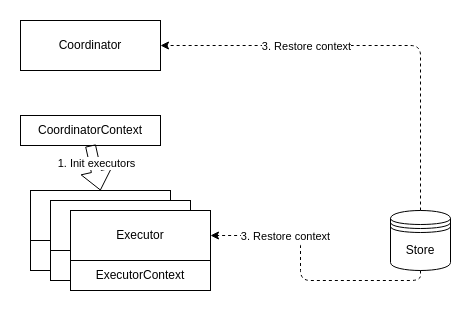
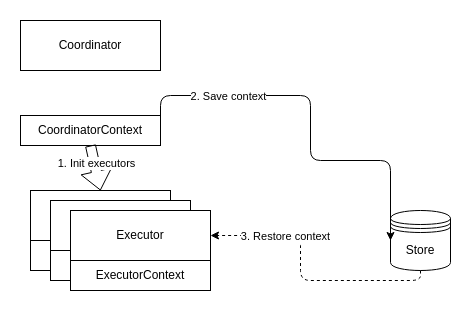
- <mxCell id="9" value="" style="endArrow=classic;html=1;entryX=1;entryY=0.5;entryDx=0;entryDy=0;exitX=0.5;exitY=0;exitDx=0;exitDy=0;edgeStyle=orthogonalEdgeStyle;dashed=1;" parent="1" source="4" target="2" edge="1"><mxGeometry width="50" height="50" relative="1" as="geometry"><mxPoint x="180" y="400" as="sourcePoint" /><mxPoint x="230" y="350" as="targetPoint" /></mxGeometry></mxCell>
- <mxCell id="10" value="3. Restore context" style="edgeLabel;html=1;align=center;verticalAlign=middle;resizable=0;points=[];" parent="9" vertex="1" connectable="0"><mxGeometry x="0.318" y="-1" relative="1" as="geometry"><mxPoint y="1" as="offset" /></mxGeometry></mxCell>
+ <mxCell id="5" value="" style="endArrow=classic;html=1;exitX=1;exitY=0.5;exitDx=0;exitDy=0;entryX=0;entryY=0.5;entryDx=0;entryDy=0;edgeStyle=orthogonalEdgeStyle;" parent="1" source="3" target="4" edge="1"><mxGeometry width="50" height="50" relative="1" as="geometry"><mxPoint x="220" y="285" as="sourcePoint" /><mxPoint x="400" y="250" as="targetPoint" /><Array as="points"><mxPoint x="310" y="95" /><mxPoint x="310" y="160" /></Array></mxGeometry></mxCell>
+ <mxCell id="6" value="2. Save context" style="edgeLabel;html=1;align=center;verticalAlign=middle;resizable=0;points=[];" parent="5" vertex="1" connectable="0"><mxGeometry x="-0.733" relative="1" as="geometry"><mxPoint x="47.67" as="offset" /></mxGeometry></mxCell>
